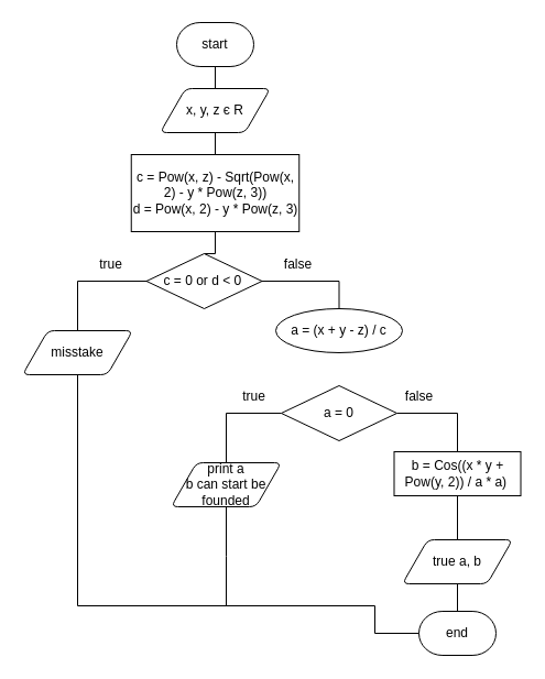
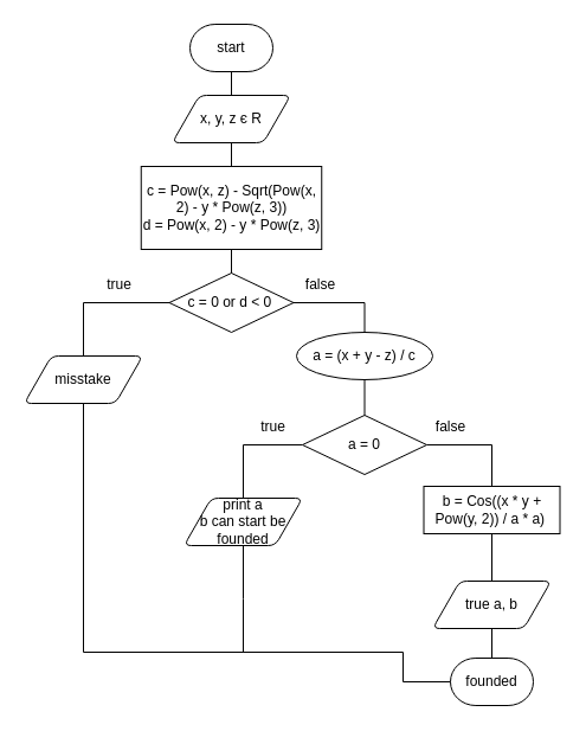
- <mxCell id="10" value="c = 0 or d &amp;lt; 0&amp;nbsp;" style="strokeWidth=1;html=1;shape=mxgraph.flowchart.decision;whiteSpace=wrap;" vertex="1" parent="1"><mxGeometry x="132.5" y="230" width="105" height="50" as="geometry" /></mxCell>
+ <mxCell id="10" value="c = 0 or d &amp;lt; 0&amp;nbsp;" style="strokeWidth=1;html=1;shape=mxgraph.flowchart.decision;whiteSpace=wrap;" vertex="1" parent="1"><mxGeometry x="142.5" y="230" width="105" height="50" as="geometry" /></mxCell>
+ <mxCell id="11" style="edgeStyle=orthogonalEdgeStyle;rounded=0;orthogonalLoop=1;jettySize=auto;html=1;exitX=0.5;exitY=1;exitDx=0;exitDy=0;entryX=0.5;entryY=0;entryDx=0;entryDy=0;entryPerimeter=0;endArrow=none;endFill=0;" edge="1" parent="1" source="12" target="15"><mxGeometry relative="1" as="geometry" /></mxCell>
- <mxCell id="16" value="end" style="strokeWidth=1;html=1;shape=mxgraph.flowchart.terminator;whiteSpace=wrap;" vertex="1" parent="1"><mxGeometry x="380" y="555" width="70" height="40" as="geometry" /></mxCell>
+ <mxCell id="16" value="founded" style="strokeWidth=1;html=1;shape=mxgraph.flowchart.terminator;whiteSpace=wrap;" vertex="1" parent="1"><mxGeometry x="380" y="555" width="70" height="40" as="geometry" /></mxCell>
